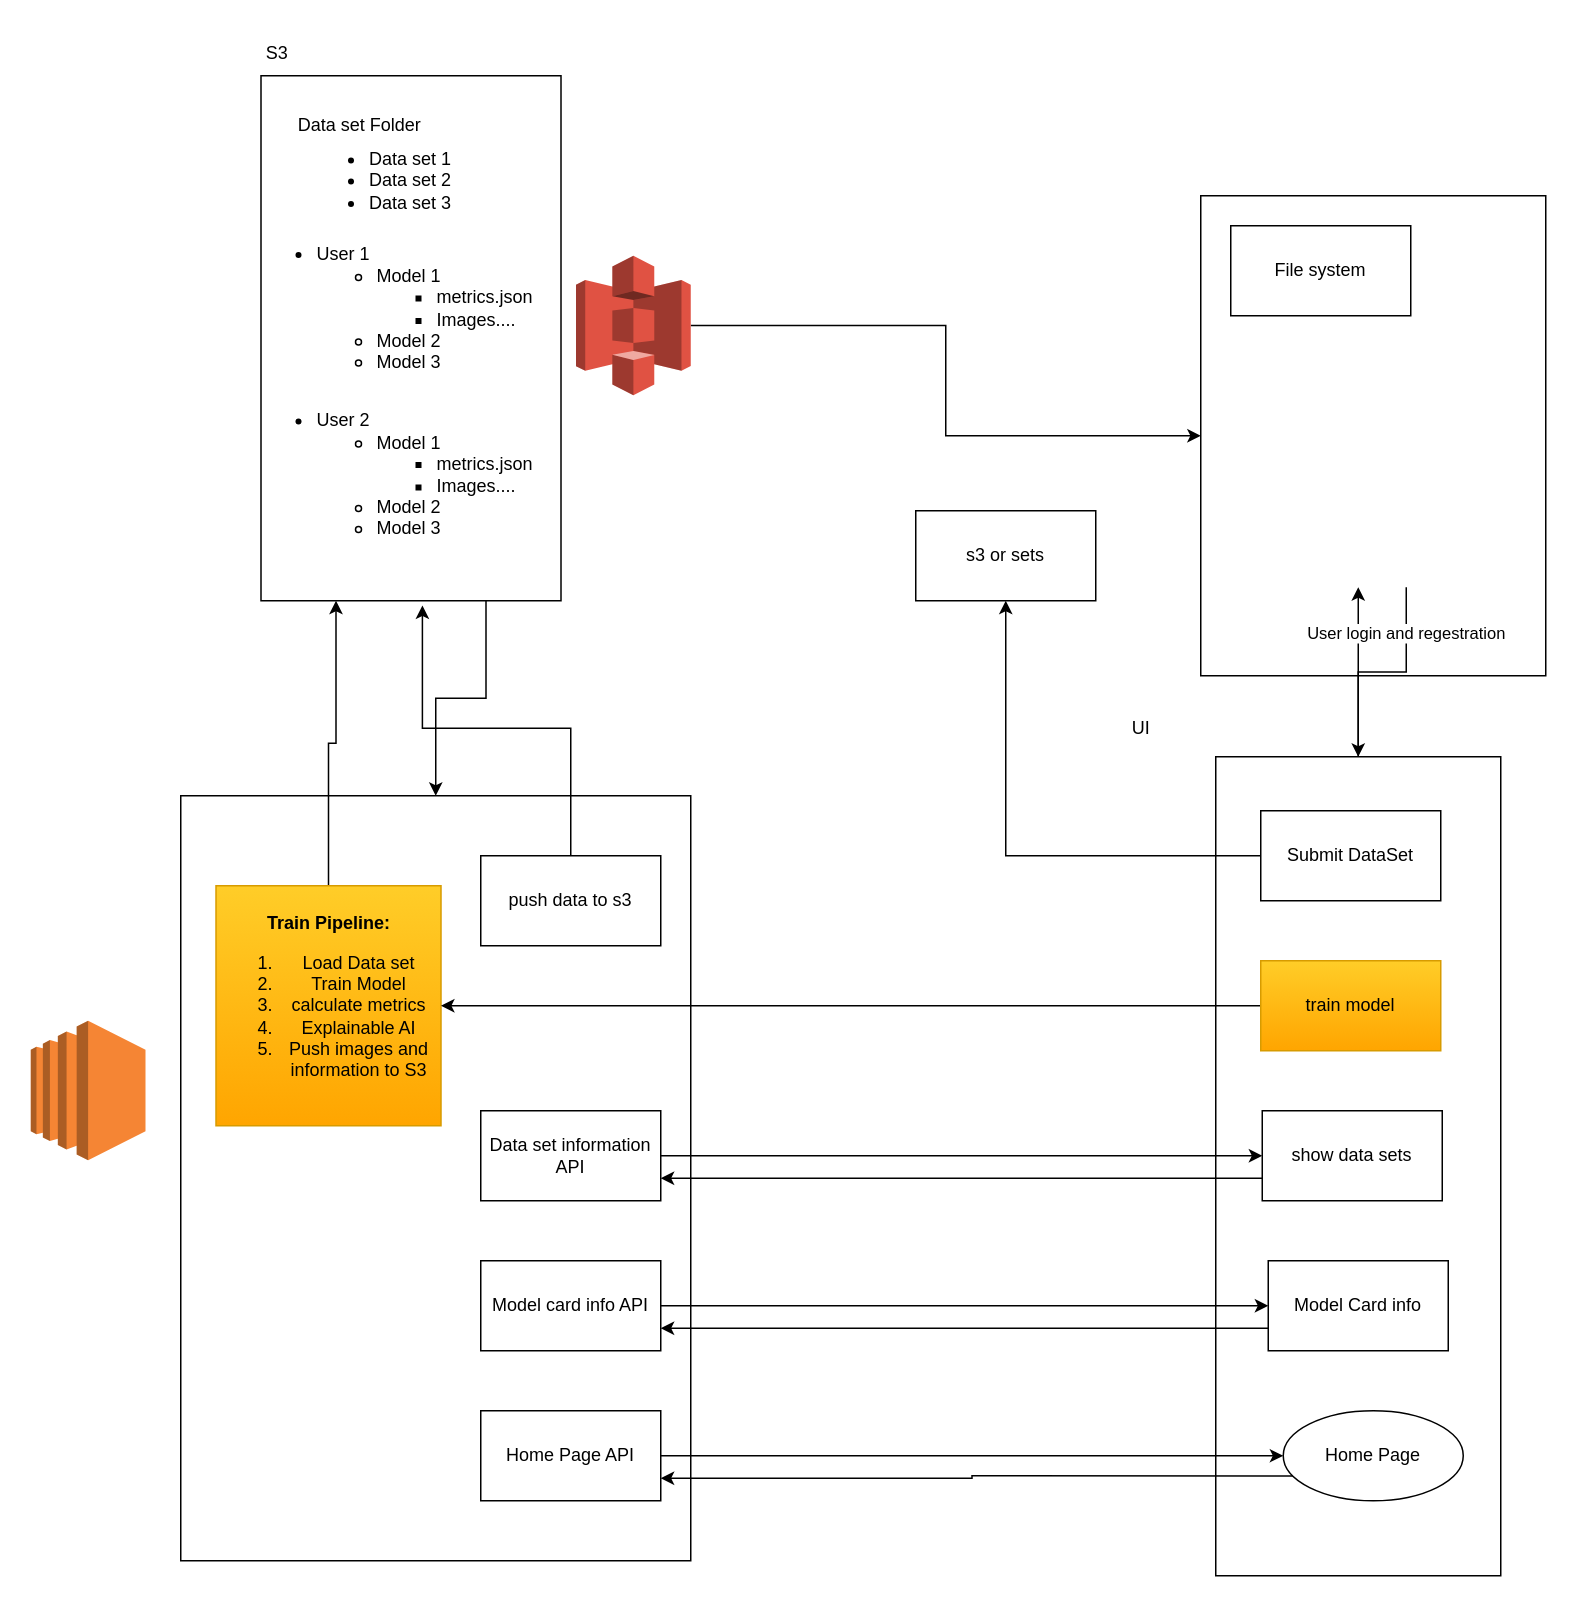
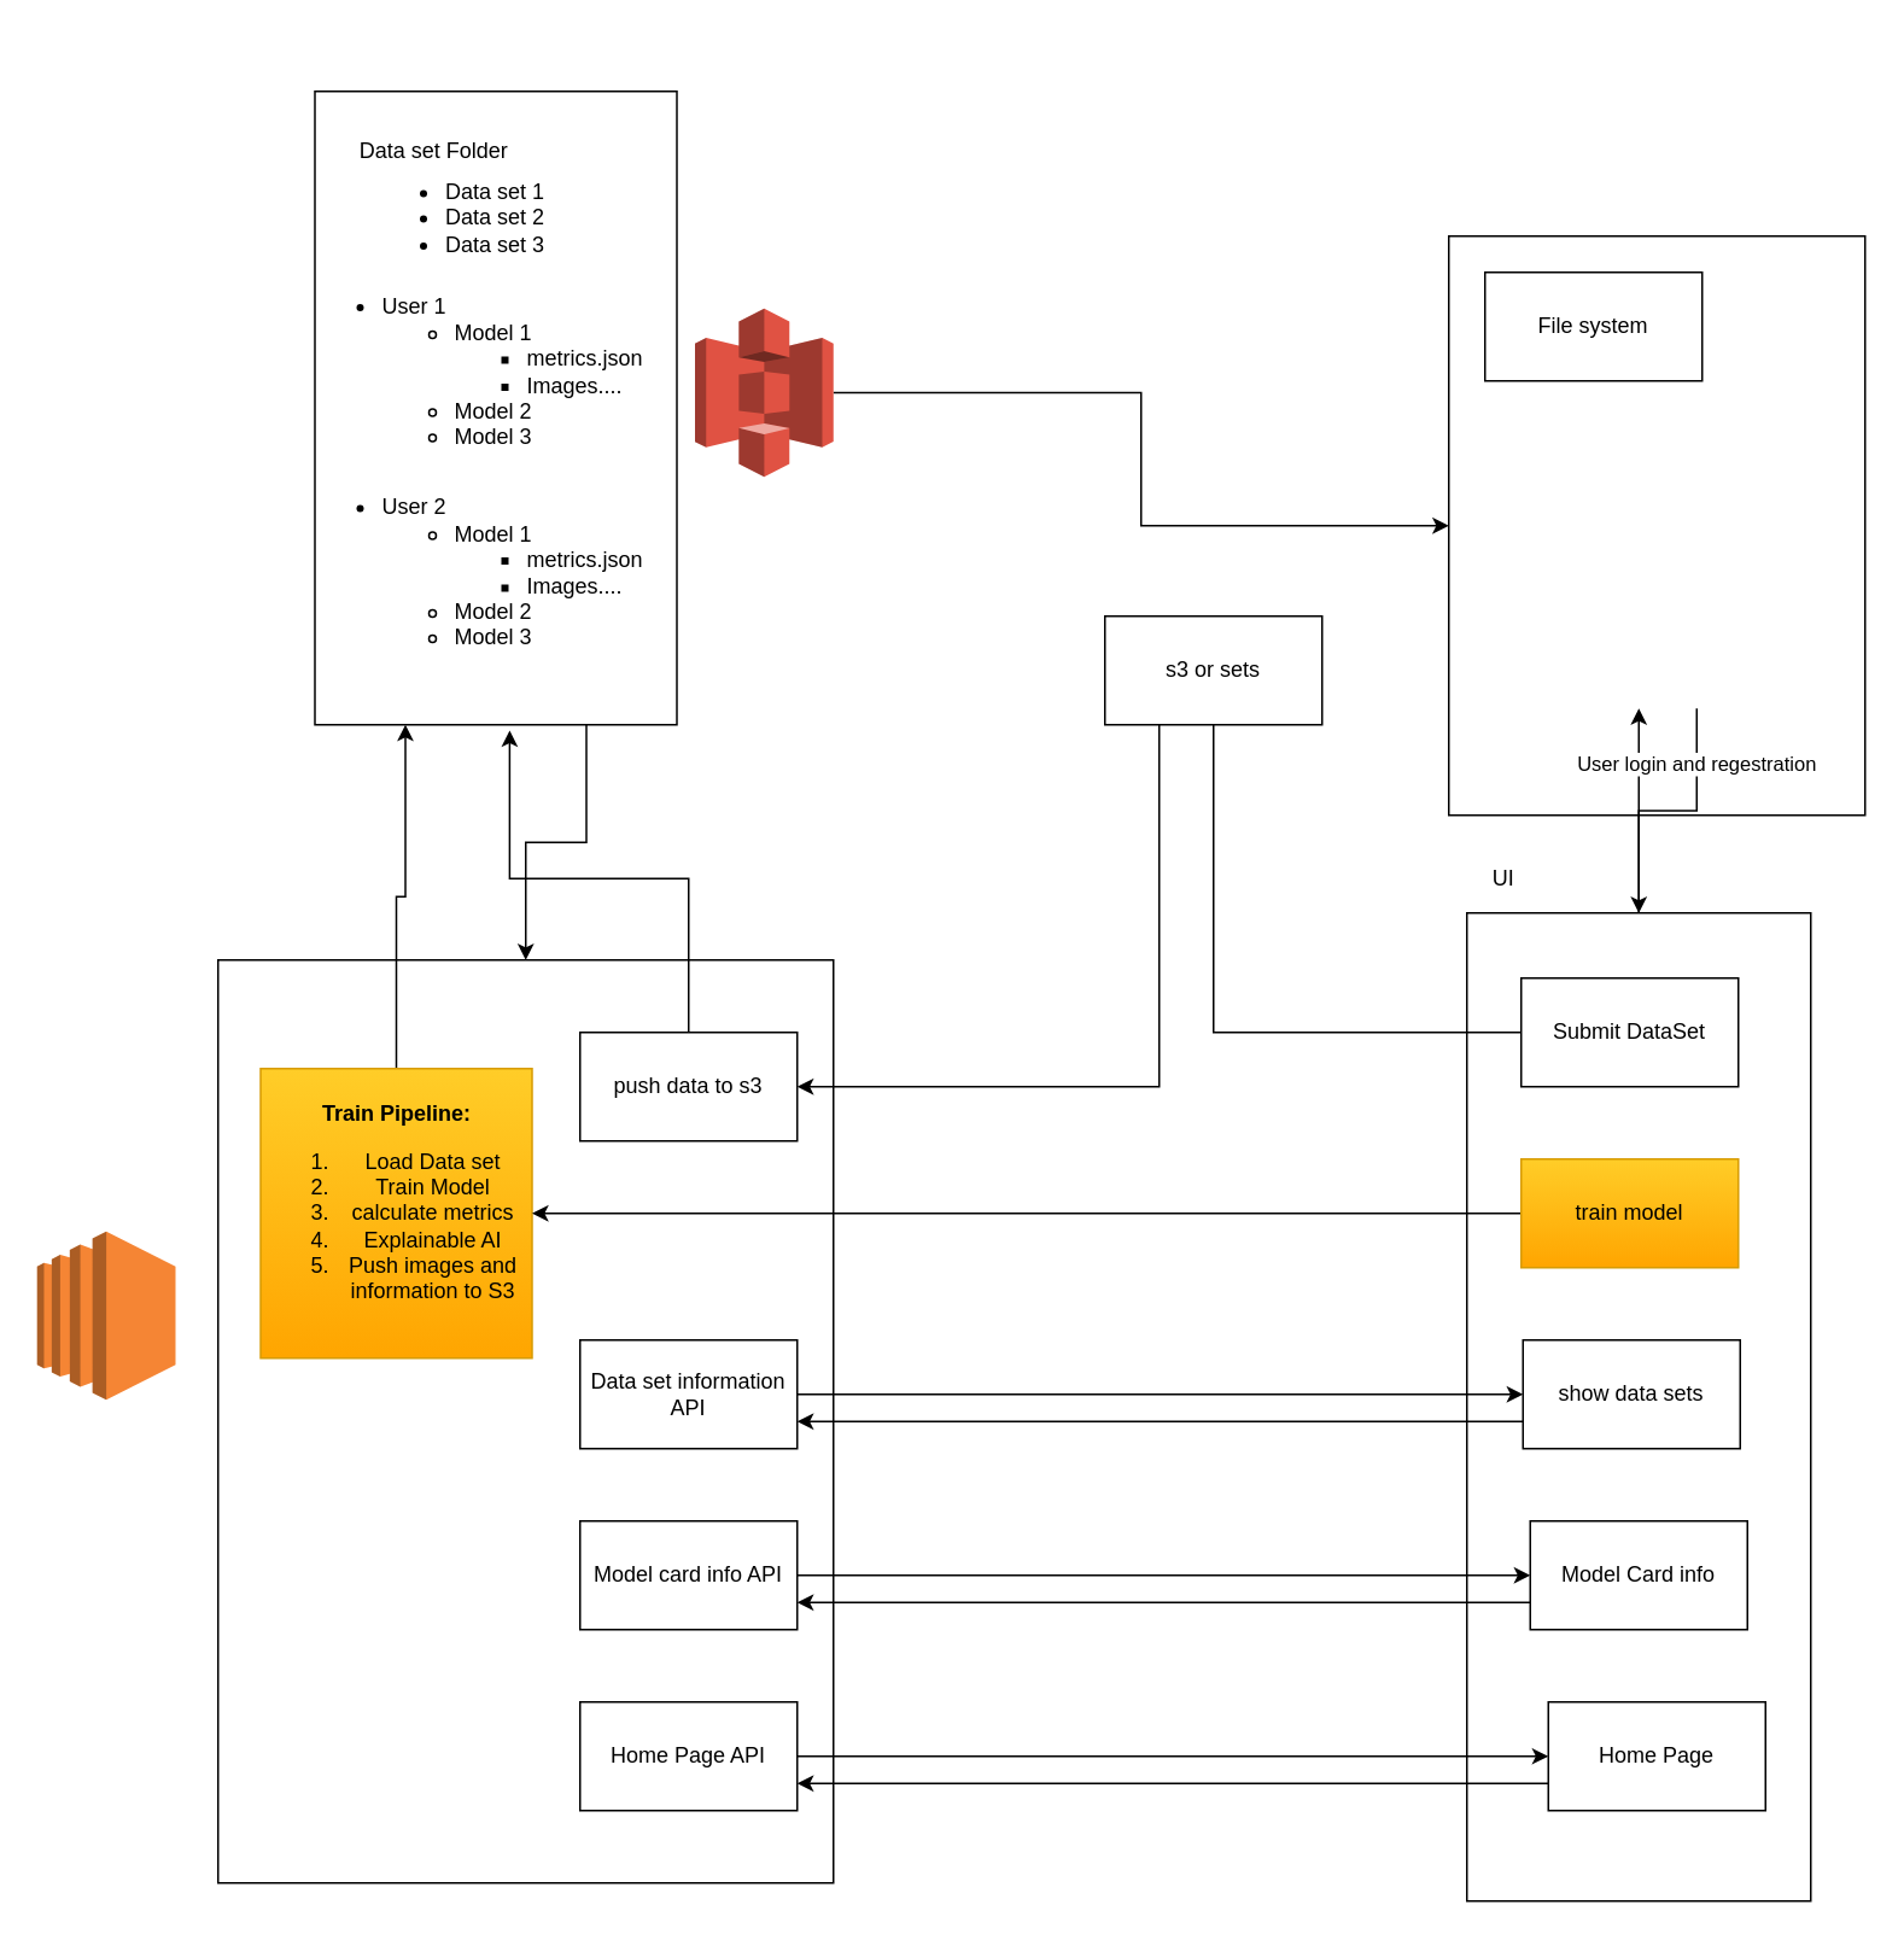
- <mxCell id="5" value="S3" style="text;html=1;align=center;verticalAlign=middle;resizable=0;points=[];autosize=1;strokeColor=none;fillColor=none;" vertex="1" parent="1"><mxGeometry x="163.5" y="20" width="40" height="30" as="geometry" /></mxCell>
- <mxCell id="17" value="" style="edgeStyle=orthogonalEdgeStyle;rounded=0;orthogonalLoop=1;jettySize=auto;html=1;" edge="1" parent="1" source="18" target="20"><mxGeometry relative="1" as="geometry" /></mxCell>
+ <mxCell id="17" value="" style="edgeStyle=orthogonalEdgeStyle;rounded=0;orthogonalLoop=1;jettySize=auto;html=1;endArrow=none;" edge="1" parent="1" source="18" target="20"><mxGeometry relative="1" as="geometry" /></mxCell>
- <mxCell id="16" value="UI" style="text;html=1;align=center;verticalAlign=middle;resizable=0;points=[];autosize=1;strokeColor=none;fillColor=none;" vertex="1" parent="1"><mxGeometry x="740" y="470" width="40" height="30" as="geometry" /></mxCell>
+ <mxCell id="16" value="UI" style="text;html=1;align=center;verticalAlign=middle;resizable=0;points=[];autosize=1;strokeColor=none;fillColor=none;" vertex="1" parent="1"><mxGeometry x="810" y="470" width="40" height="30" as="geometry" /></mxCell>
+ <mxCell id="19" style="edgeStyle=orthogonalEdgeStyle;rounded=0;orthogonalLoop=1;jettySize=auto;html=1;exitX=0.25;exitY=1;exitDx=0;exitDy=0;entryX=1;entryY=0.5;entryDx=0;entryDy=0;" edge="1" parent="1" source="20" target="21"><mxGeometry relative="1" as="geometry" /></mxCell>
- <mxCell id="40" value="Home Page" style="ellipse;whiteSpace=wrap;html=1;" vertex="1" parent="1"><mxGeometry x="855" y="940" width="120" height="60" as="geometry" /></mxCell>
+ <mxCell id="40" value="Home Page" style="rounded=0;whiteSpace=wrap;html=1;" vertex="1" parent="1"><mxGeometry x="855" y="940" width="120" height="60" as="geometry" /></mxCell>
